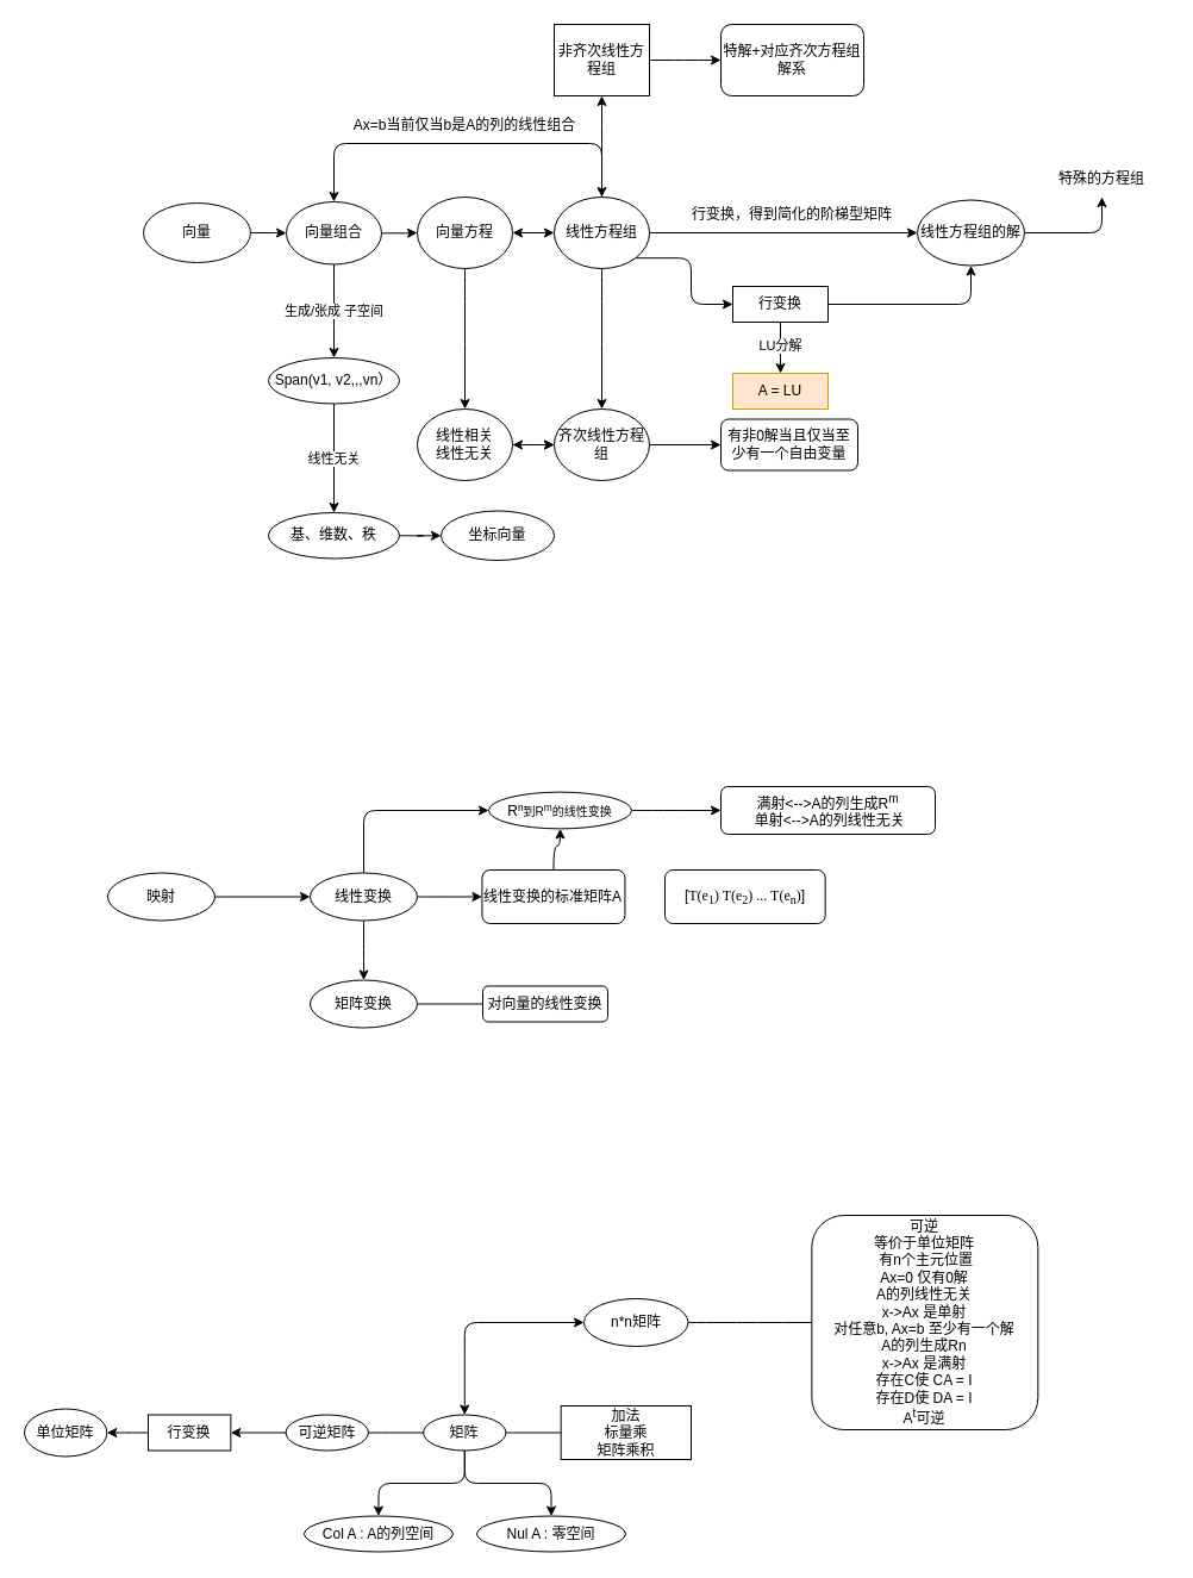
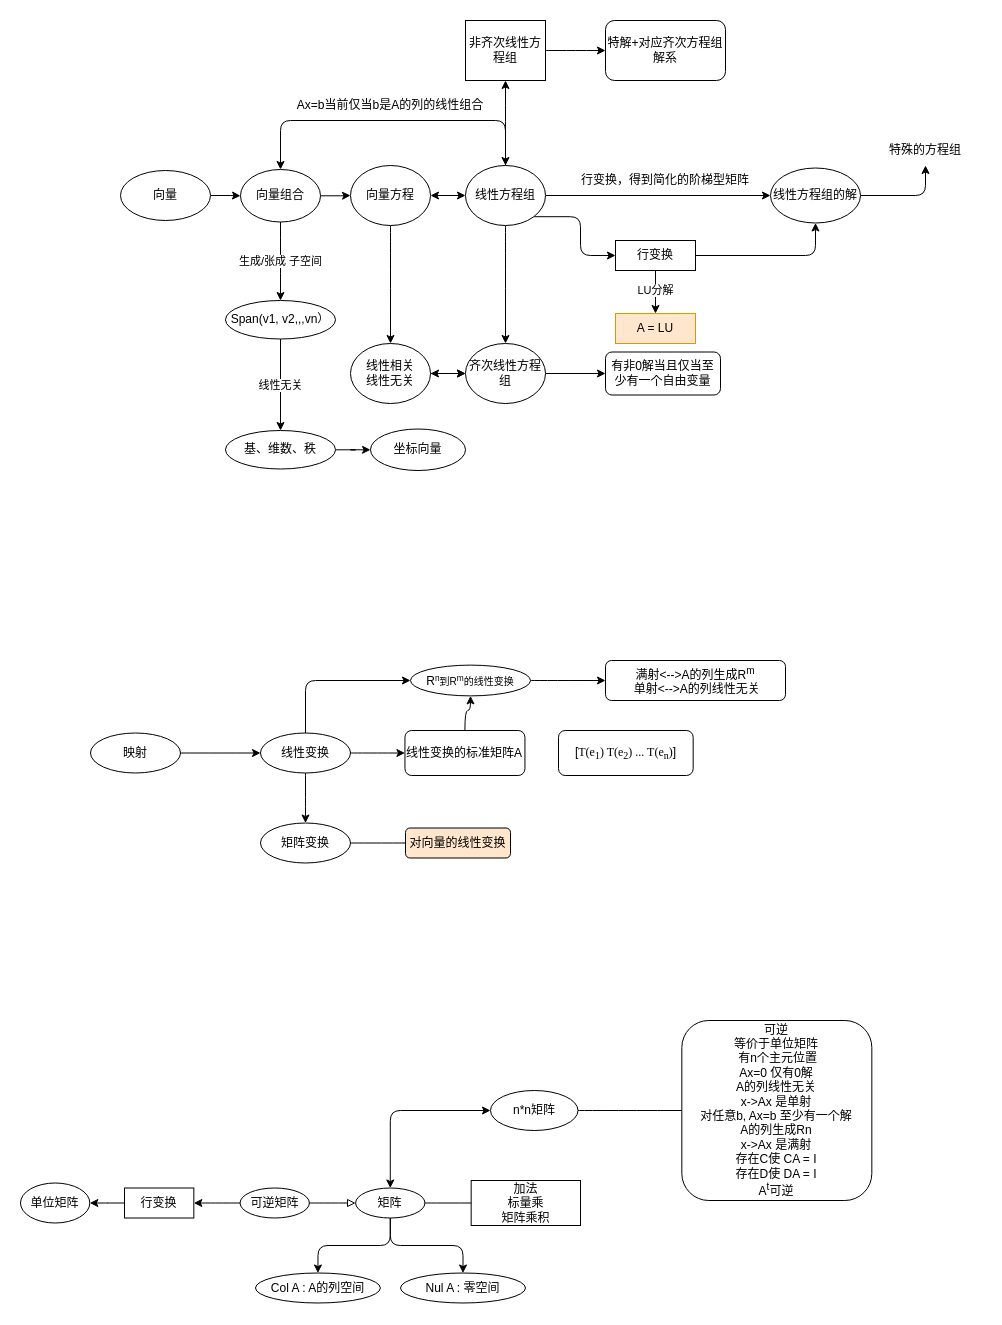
- <mxCell id="51" value="对向量的线性变换" style="whiteSpace=wrap;html=1;rounded=1;glass=0;sketch=0;" parent="41" vertex="1"><mxGeometry x="315" y="97.5" width="105" height="30" as="geometry" /></mxCell>
+ <mxCell id="51" value="对向量的线性变换" style="whiteSpace=wrap;html=1;rounded=1;glass=0;sketch=0;fillColor=#ffe6cc;" parent="41" vertex="1"><mxGeometry x="315" y="97.5" width="105" height="30" as="geometry" /></mxCell>
- <mxCell id="61" value="" style="edgeStyle=orthogonalEdgeStyle;curved=1;orthogonalLoop=1;jettySize=auto;html=1;startArrow=none;startFill=0;endArrow=none;endFill=0;elbow=vertical;" parent="54" source="58" target="60" edge="1"><mxGeometry relative="1" as="geometry" /></mxCell>
+ <mxCell id="61" value="" style="edgeStyle=orthogonalEdgeStyle;curved=1;orthogonalLoop=1;jettySize=auto;html=1;startArrow=none;startFill=0;endArrow=block;endFill=0;elbow=vertical;" parent="54" source="58" target="60" edge="1"><mxGeometry relative="1" as="geometry" /></mxCell>
